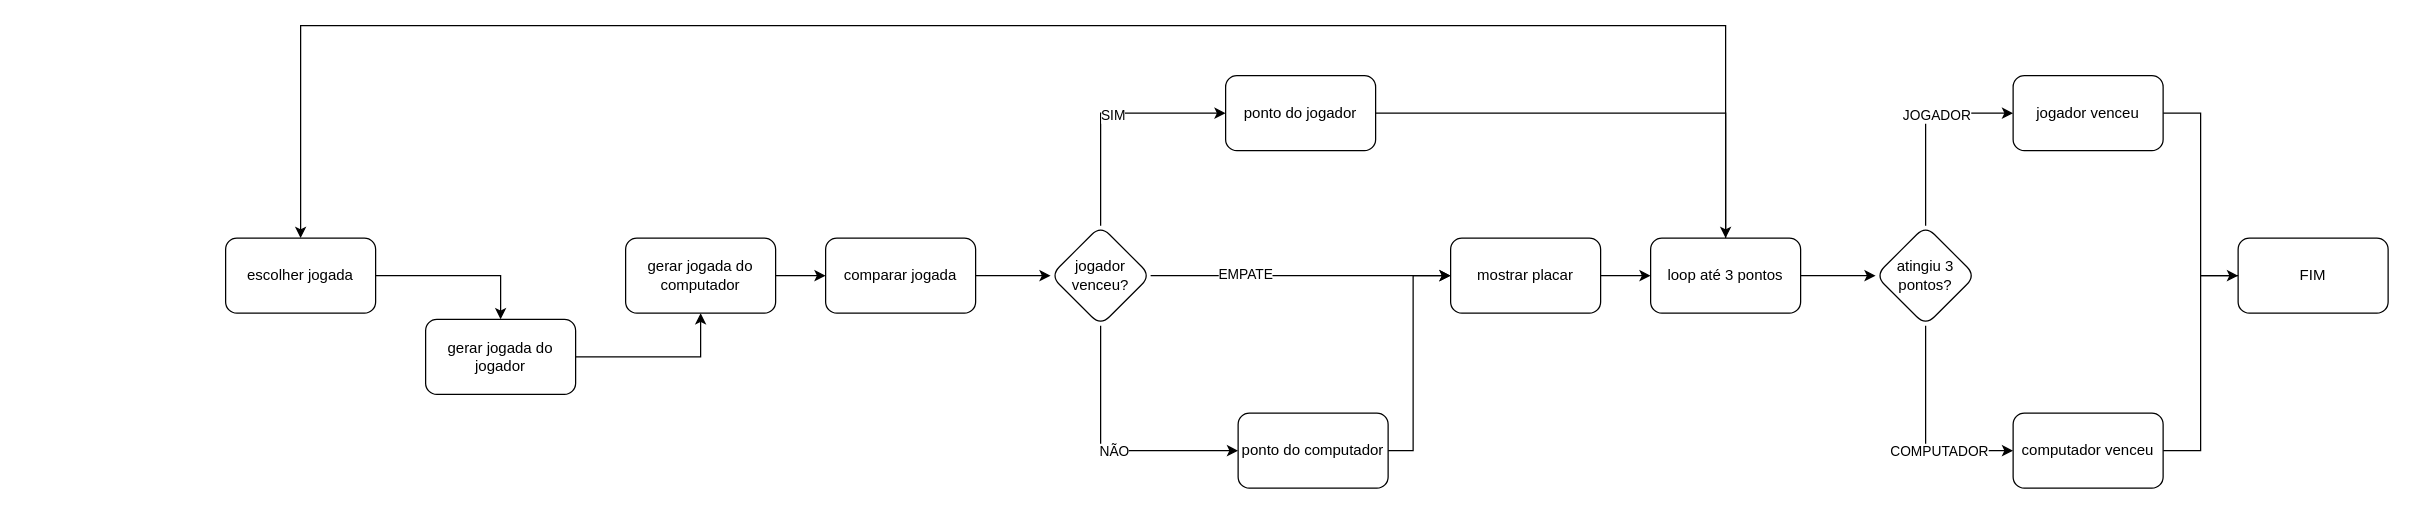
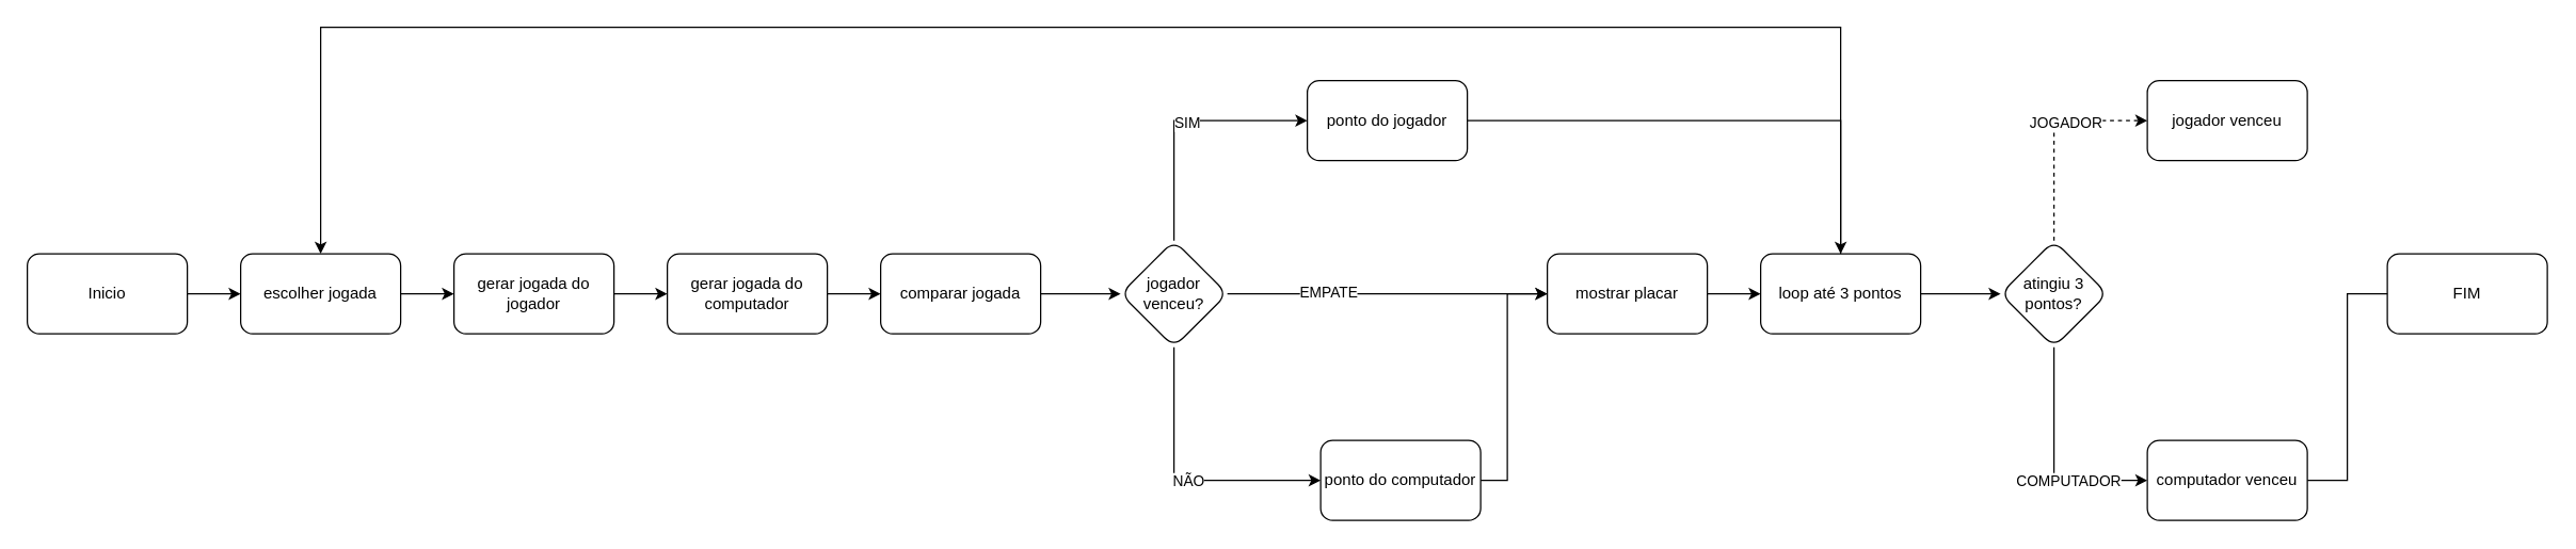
- <mxCell id="28" value="" style="edgeStyle=orthogonalEdgeStyle;rounded=0;orthogonalLoop=1;jettySize=auto;html=1;" parent="1" source="32" target="34" edge="1"><mxGeometry relative="1" as="geometry"><Array as="points"><mxPoint x="1540" y="90" /></Array></mxGeometry></mxCell>
+ <mxCell id="28" value="" style="edgeStyle=orthogonalEdgeStyle;rounded=0;orthogonalLoop=1;jettySize=auto;html=1;dashed=1;" parent="1" source="32" target="34" edge="1"><mxGeometry relative="1" as="geometry"><Array as="points"><mxPoint x="1540" y="90" /></Array></mxGeometry></mxCell>
- <mxCell id="33" style="edgeStyle=orthogonalEdgeStyle;rounded=0;orthogonalLoop=1;jettySize=auto;html=1;entryX=0;entryY=0.5;entryDx=0;entryDy=0;" parent="1" source="34" target="37" edge="1"><mxGeometry relative="1" as="geometry" /></mxCell>
+ <mxCell id="3" value="Inicio" style="rounded=1;whiteSpace=wrap;html=1;" parent="1" vertex="1"><mxGeometry x="20" y="190" width="120" height="60" as="geometry" /></mxCell>
+ <mxCell id="2" value="" style="edgeStyle=orthogonalEdgeStyle;rounded=0;orthogonalLoop=1;jettySize=auto;html=1;" parent="1" source="3" target="5" edge="1"><mxGeometry relative="1" as="geometry" /></mxCell>
- <mxCell id="7" value="gerar jogada do jogador" style="whiteSpace=wrap;html=1;rounded=1;" parent="1" vertex="1"><mxGeometry x="340" y="255" width="120" height="60" as="geometry" /></mxCell>
+ <mxCell id="7" value="gerar jogada do jogador" style="whiteSpace=wrap;html=1;rounded=1;" parent="1" vertex="1"><mxGeometry x="340" y="190" width="120" height="60" as="geometry" /></mxCell>
